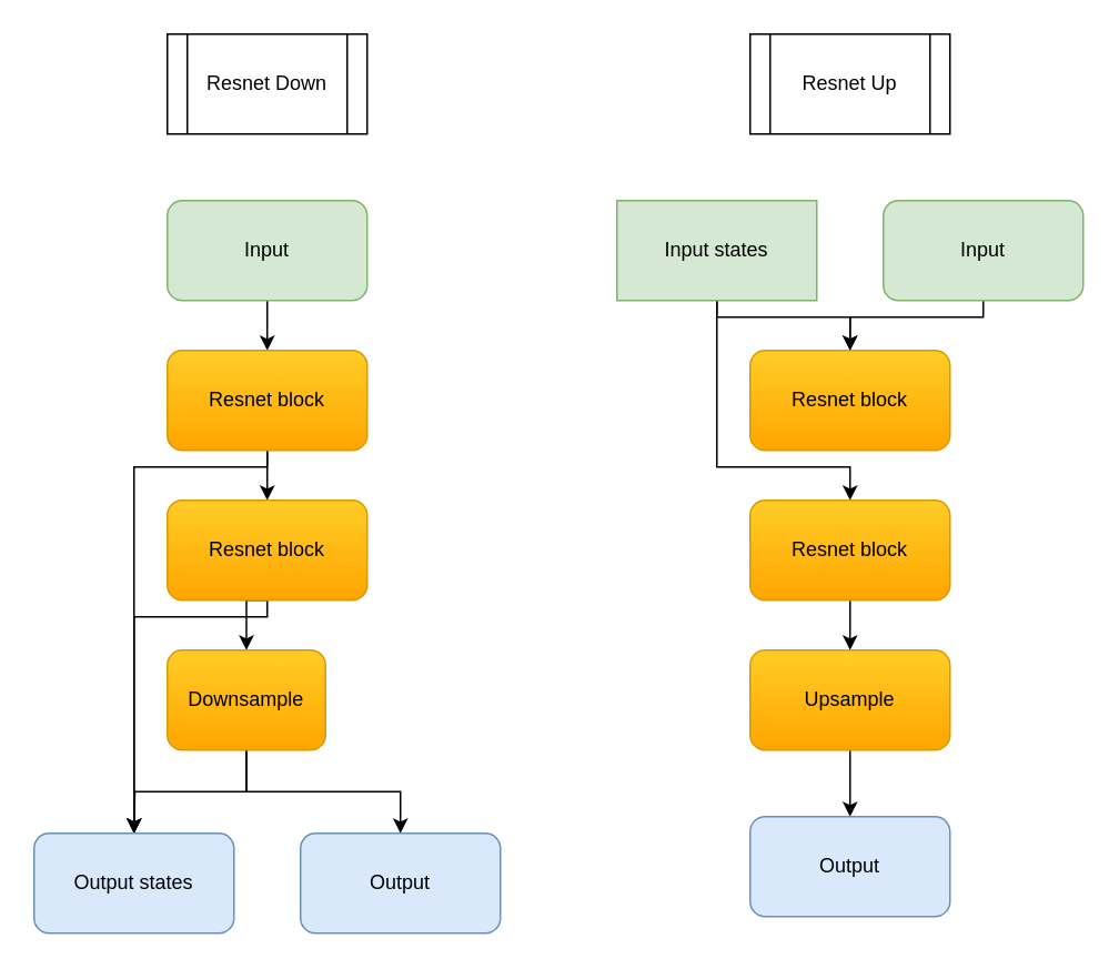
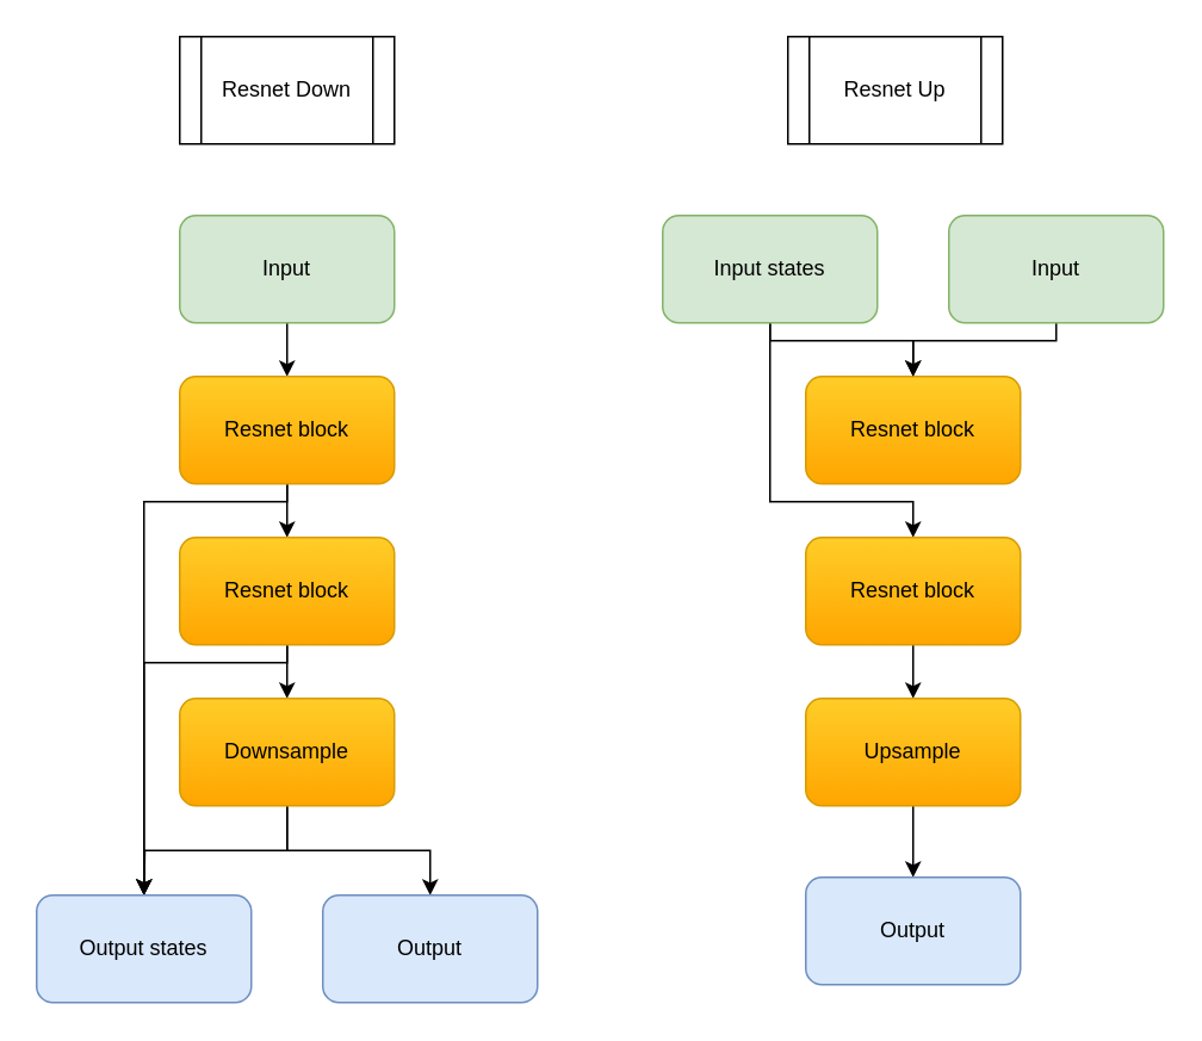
- <mxCell id="5" value="Resnet Up" style="shape=process;whiteSpace=wrap;html=1;backgroundOutline=1;" parent="1" vertex="1"><mxGeometry x="450" y="20" width="120" height="60" as="geometry" /></mxCell>
+ <mxCell id="5" value="Resnet Up" style="shape=process;whiteSpace=wrap;html=1;backgroundOutline=1;" parent="1" vertex="1"><mxGeometry x="440" y="20" width="120" height="60" as="geometry" /></mxCell>
- <mxCell id="22" value="Input states" style="whiteSpace=wrap;html=1;fillColor=#d5e8d4;strokeColor=#82b366;rounded=0;" parent="1" vertex="1"><mxGeometry x="370" y="120" width="120" height="60" as="geometry" /></mxCell>
+ <mxCell id="22" value="Input states" style="rounded=1;whiteSpace=wrap;html=1;fillColor=#d5e8d4;strokeColor=#82b366;" parent="1" vertex="1"><mxGeometry x="370" y="120" width="120" height="60" as="geometry" /></mxCell>
- <mxCell id="16" value="Downsample" style="rounded=1;whiteSpace=wrap;html=1;fillColor=#ffcd28;strokeColor=#d79b00;gradientColor=#ffa500;" parent="1" vertex="1"><mxGeometry x="100" y="390" width="95" height="60" as="geometry" /></mxCell>
+ <mxCell id="16" value="Downsample" style="rounded=1;whiteSpace=wrap;html=1;fillColor=#ffcd28;strokeColor=#d79b00;gradientColor=#ffa500;" parent="1" vertex="1"><mxGeometry x="100" y="390" width="120" height="60" as="geometry" /></mxCell>
